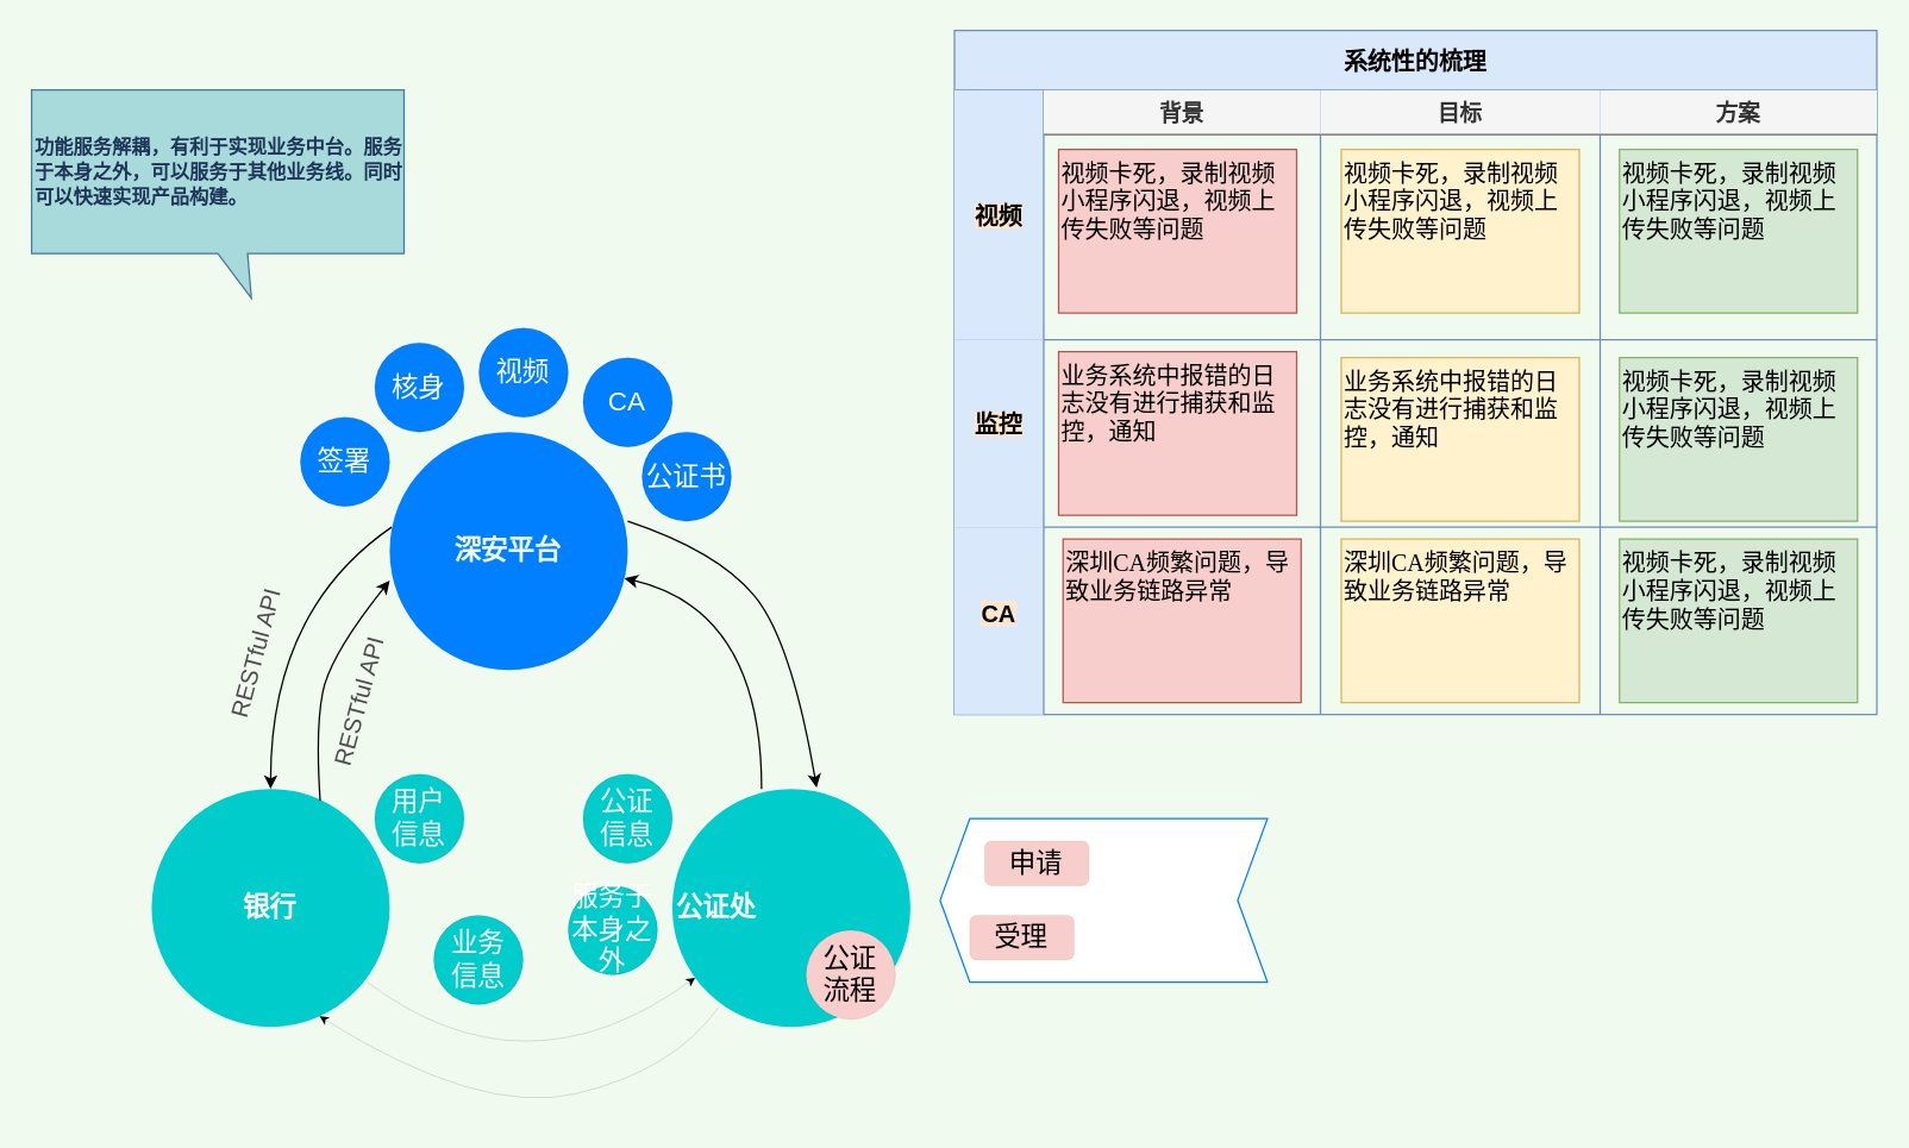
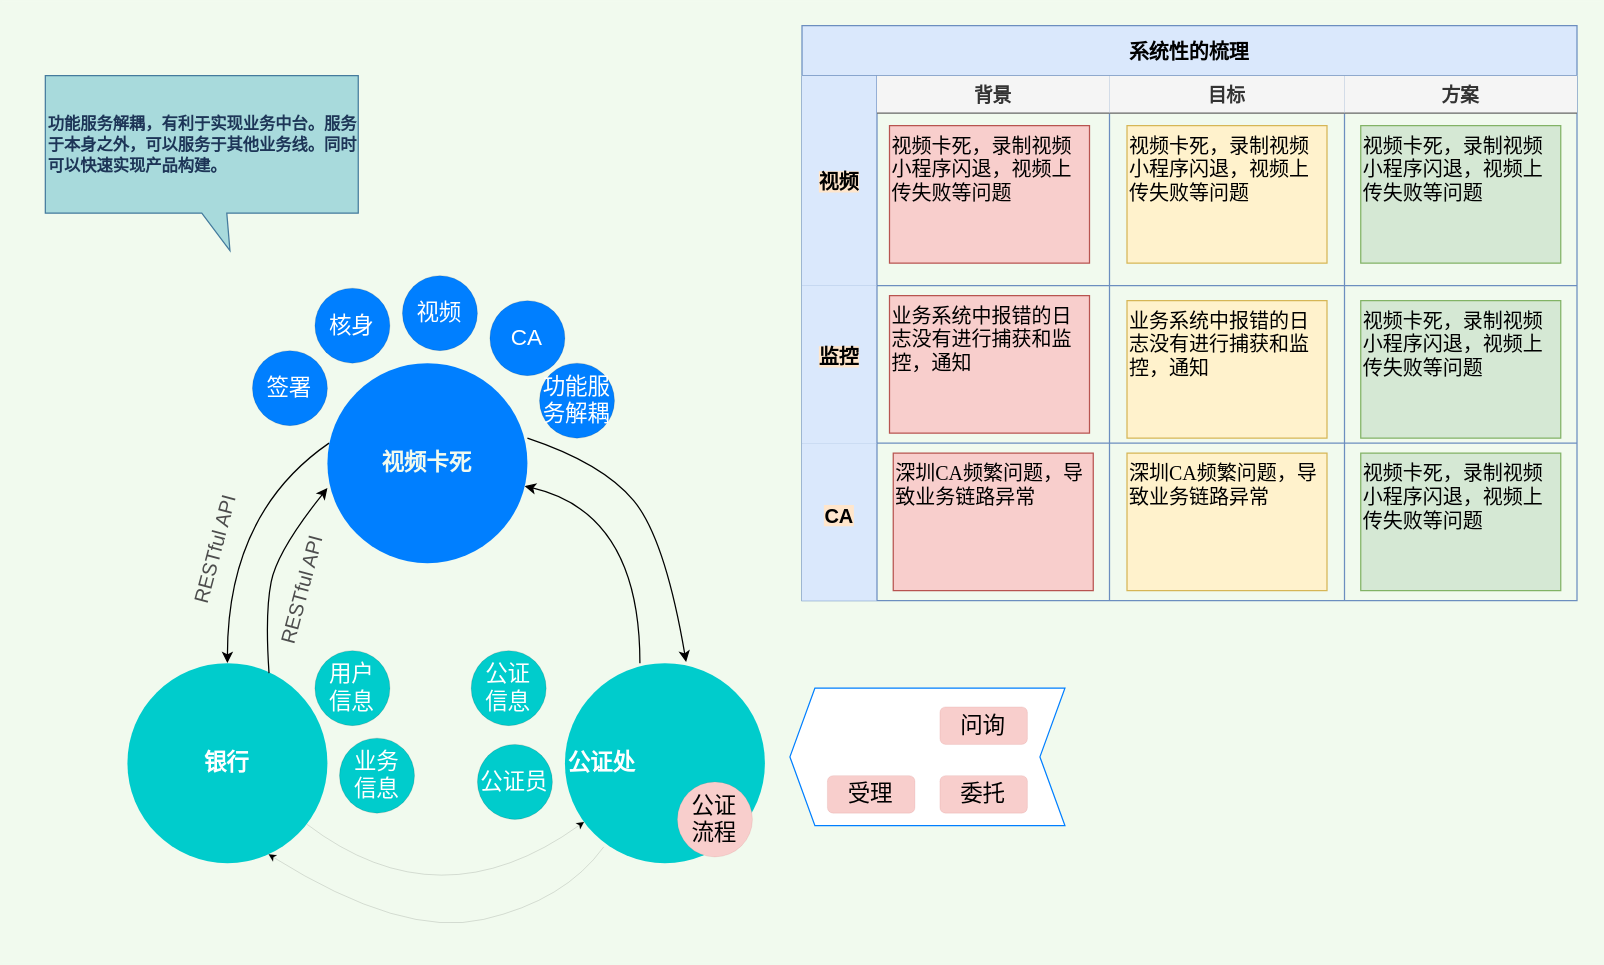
- <mxCell id="29" value="&lt;div&gt;&lt;div&gt;&lt;span style=&quot;font-family: &amp;#34;larkhacksafarifont&amp;#34; , &amp;#34;larkemojifont&amp;#34; , &amp;#34;larkchinesequote&amp;#34; , , &amp;#34;blinkmacsystemfont&amp;#34; , &amp;#34;helvetica neue&amp;#34; , &amp;#34;arial&amp;#34; , &amp;#34;segoe ui&amp;#34; , &amp;#34;pingfang sc&amp;#34; , &amp;#34;microsoft yahei&amp;#34; , &amp;#34;hiragino sans gb&amp;#34; , sans-serif , &amp;#34;apple color emoji&amp;#34; , &amp;#34;segoe ui emoji&amp;#34; , &amp;#34;segoe ui symbol&amp;#34; , &amp;#34;noto color emoji&amp;#34;&quot;&gt;&lt;span style=&quot;font-size: 13px&quot;&gt;功能服务解耦，有利于实现业务中台。服务于本身之外，可以服务于其他业务线。同时可以快速实现产品构建。&lt;/span&gt;&lt;/span&gt;&lt;/div&gt;&lt;/div&gt;" style="shape=callout;whiteSpace=wrap;html=1;perimeter=calloutPerimeter;labelBackgroundColor=none;labelBorderColor=none;fontSize=14;fillColor=#A8DADC;strokeColor=#457B9D;fontColor=#1D3557;fontStyle=1;align=left;position2=0.59;" parent="1" vertex="1"><mxGeometry x="20.66" y="60" width="250.34" height="140" as="geometry" /></mxCell>
+ <mxCell id="29" value="&lt;div&gt;&lt;div&gt;&lt;span style=&quot;font-family: &amp;#34;larkhacksafarifont&amp;#34; , &amp;#34;larkemojifont&amp;#34; , &amp;#34;larkchinesequote&amp;#34; , , &amp;#34;blinkmacsystemfont&amp;#34; , &amp;#34;helvetica neue&amp;#34; , &amp;#34;arial&amp;#34; , &amp;#34;segoe ui&amp;#34; , &amp;#34;pingfang sc&amp;#34; , &amp;#34;microsoft yahei&amp;#34; , &amp;#34;hiragino sans gb&amp;#34; , sans-serif , &amp;#34;apple color emoji&amp;#34; , &amp;#34;segoe ui emoji&amp;#34; , &amp;#34;segoe ui symbol&amp;#34; , &amp;#34;noto color emoji&amp;#34;&quot;&gt;&lt;span style=&quot;font-size: 13px&quot;&gt;功能服务解耦，有利于实现业务中台。服务于本身之外，可以服务于其他业务线。同时可以快速实现产品构建。&lt;/span&gt;&lt;/span&gt;&lt;/div&gt;&lt;/div&gt;" style="shape=callout;whiteSpace=wrap;html=1;perimeter=calloutPerimeter;labelBackgroundColor=none;labelBorderColor=none;fontSize=14;fillColor=#A8DADC;strokeColor=#457B9D;fontColor=#1D3557;fontStyle=1;align=left;position2=0.59;" parent="1" vertex="1"><mxGeometry x="35.66" y="60" width="250.34" height="140" as="geometry" /></mxCell>
- <mxCell id="10" value="公证书" style="ellipse;whiteSpace=wrap;html=1;aspect=fixed;shadow=0;sketch=0;fontSize=18;fontColor=#FFFFFF;strokeColor=default;strokeWidth=0;fillColor=#007FFF;gradientColor=none;" parent="1" vertex="1"><mxGeometry x="431" y="290" width="60" height="60" as="geometry" /></mxCell>
+ <mxCell id="10" value="功能服务解耦" style="ellipse;whiteSpace=wrap;html=1;aspect=fixed;shadow=0;sketch=0;fontSize=18;fontColor=#FFFFFF;strokeColor=default;strokeWidth=0;fillColor=#007FFF;gradientColor=none;" parent="1" vertex="1"><mxGeometry x="431" y="290" width="60" height="60" as="geometry" /></mxCell>
- <mxCell id="3" value="深安平台" style="ellipse;whiteSpace=wrap;html=1;aspect=fixed;fillColor=#007FFF;fontColor=#F1FAEE;strokeColor=none;fontStyle=1;fontSize=18;" parent="1" vertex="1"><mxGeometry x="261.34" y="290" width="160" height="160" as="geometry" /></mxCell>
+ <mxCell id="3" value="视频卡死" style="ellipse;whiteSpace=wrap;html=1;aspect=fixed;fillColor=#007FFF;fontColor=#F1FAEE;strokeColor=none;fontStyle=1;fontSize=18;" parent="1" vertex="1"><mxGeometry x="261.34" y="290" width="160" height="160" as="geometry" /></mxCell>
- <mxCell id="23" value="公证&lt;br&gt;信息" style="ellipse;whiteSpace=wrap;html=1;aspect=fixed;shadow=0;sketch=0;fontSize=18;fontColor=#FFFFFF;strokeColor=default;strokeWidth=0;fillColor=#00CCCC;gradientColor=none;" parent="1" vertex="1"><mxGeometry x="391.34" y="520" width="60" height="60" as="geometry" /></mxCell>
+ <mxCell id="23" value="公证&lt;br&gt;信息" style="ellipse;whiteSpace=wrap;html=1;aspect=fixed;shadow=0;sketch=0;fontSize=18;fontColor=#FFFFFF;strokeColor=default;strokeWidth=0;fillColor=#00CCCC;gradientColor=none;" parent="1" vertex="1"><mxGeometry x="376.34" y="520" width="60" height="60" as="geometry" /></mxCell>
- <mxCell id="21" value="申请" style="rounded=1;whiteSpace=wrap;html=1;shadow=0;sketch=0;fontSize=18;strokeColor=#b85450;strokeWidth=0;fillColor=#f8cecc;" parent="1" vertex="1"><mxGeometry x="661.34" y="565" width="70" height="30" as="geometry" /></mxCell>
+ <mxCell id="20" value="问询" style="rounded=1;whiteSpace=wrap;html=1;shadow=0;sketch=0;fontSize=18;strokeColor=#b85450;strokeWidth=0;fillColor=#f8cecc;" parent="1" vertex="1"><mxGeometry x="751.34" y="565" width="70" height="30" as="geometry" /></mxCell>
- <mxCell id="24" value="服务于本身之外" style="ellipse;whiteSpace=wrap;html=1;aspect=fixed;shadow=0;sketch=0;fontSize=18;fontColor=#FFFFFF;strokeColor=default;strokeWidth=0;fillColor=#00CCCC;gradientColor=none;" parent="1" vertex="1"><mxGeometry x="381.34" y="595" width="60" height="60" as="geometry" /></mxCell>
+ <mxCell id="24" value="公证员" style="ellipse;whiteSpace=wrap;html=1;aspect=fixed;shadow=0;sketch=0;fontSize=18;fontColor=#FFFFFF;strokeColor=default;strokeWidth=0;fillColor=#00CCCC;gradientColor=none;" parent="1" vertex="1"><mxGeometry x="381.34" y="595" width="60" height="60" as="geometry" /></mxCell>
- <mxCell id="19" value="受理" style="rounded=1;whiteSpace=wrap;html=1;shadow=0;sketch=0;fontSize=18;strokeColor=#b85450;strokeWidth=0;fillColor=#f8cecc;" parent="1" vertex="1"><mxGeometry x="651.34" y="615" width="70" height="30" as="geometry" /></mxCell>
+ <mxCell id="19" value="受理" style="rounded=1;whiteSpace=wrap;html=1;shadow=0;sketch=0;fontSize=18;strokeColor=#b85450;strokeWidth=0;fillColor=#f8cecc;" parent="1" vertex="1"><mxGeometry x="661.34" y="620" width="70" height="30" as="geometry" /></mxCell>
+ <mxCell id="18" value="委托" style="rounded=1;whiteSpace=wrap;html=1;shadow=0;sketch=0;fontSize=18;strokeColor=#b85450;strokeWidth=0;fillColor=#f8cecc;" parent="1" vertex="1"><mxGeometry x="751.34" y="620" width="70" height="30" as="geometry" /></mxCell>
- <mxCell id="27" value="业务&lt;br&gt;信息" style="ellipse;whiteSpace=wrap;html=1;aspect=fixed;shadow=0;sketch=0;fontSize=18;fontColor=#FFFFFF;strokeColor=default;strokeWidth=0;fillColor=#00CCCC;gradientColor=none;" parent="1" vertex="1"><mxGeometry x="291" y="615" width="60" height="60" as="geometry" /></mxCell>
+ <mxCell id="27" value="业务&lt;br&gt;信息" style="ellipse;whiteSpace=wrap;html=1;aspect=fixed;shadow=0;sketch=0;fontSize=18;fontColor=#FFFFFF;strokeColor=default;strokeWidth=0;fillColor=#00CCCC;gradientColor=none;" parent="1" vertex="1"><mxGeometry x="271" y="590" width="60" height="60" as="geometry" /></mxCell>
